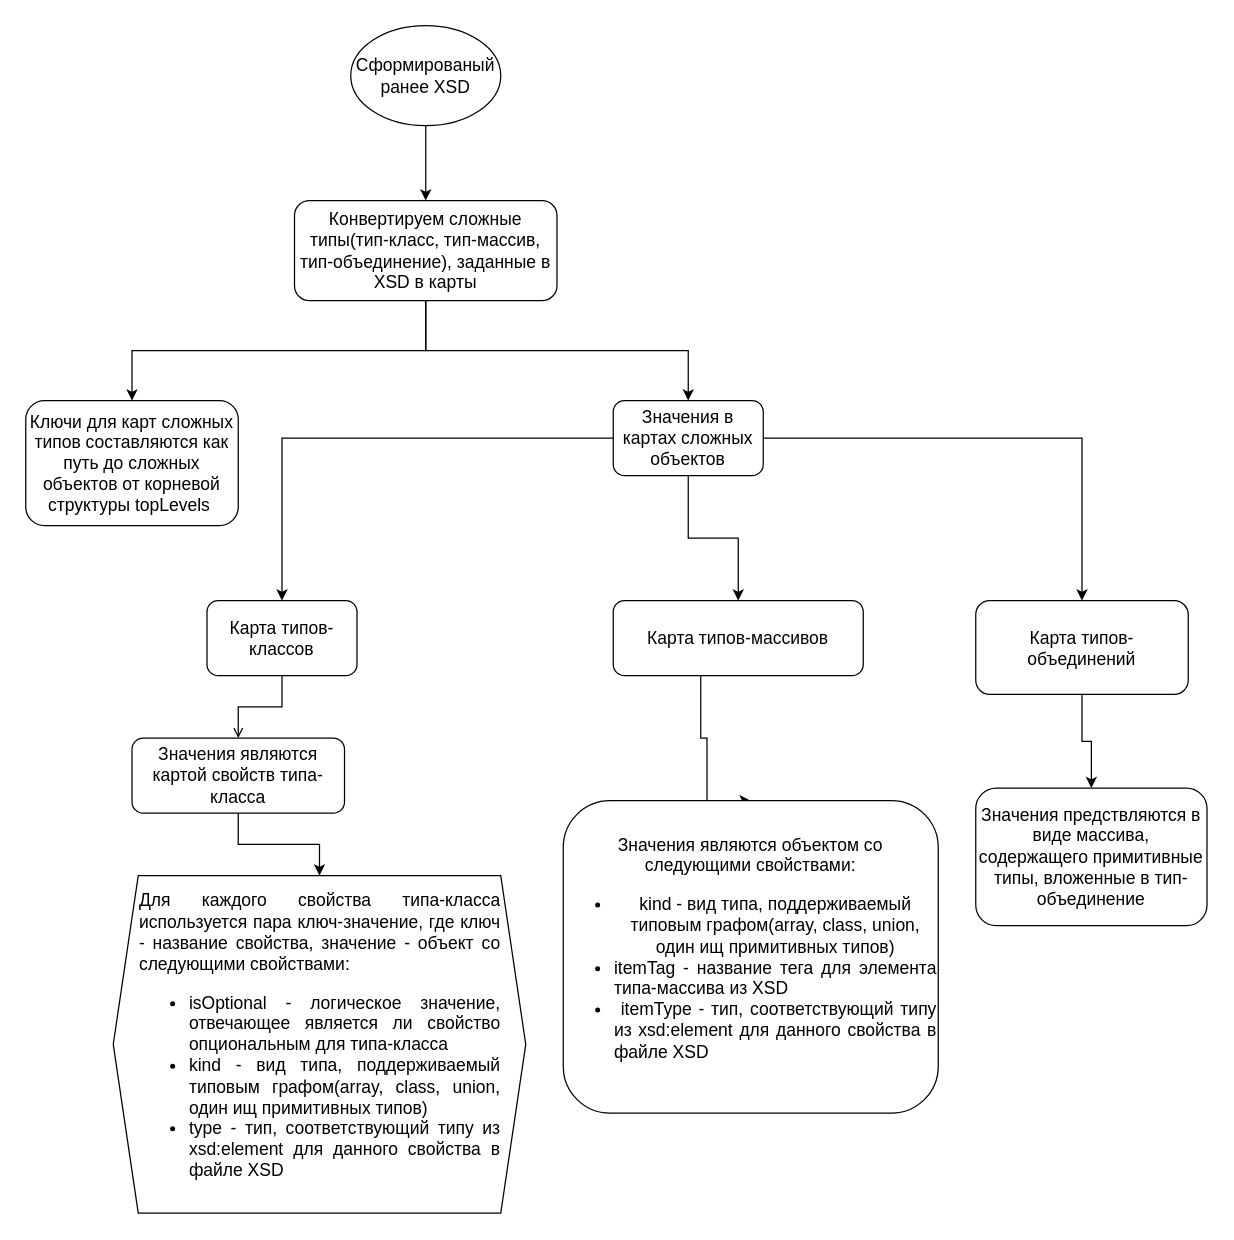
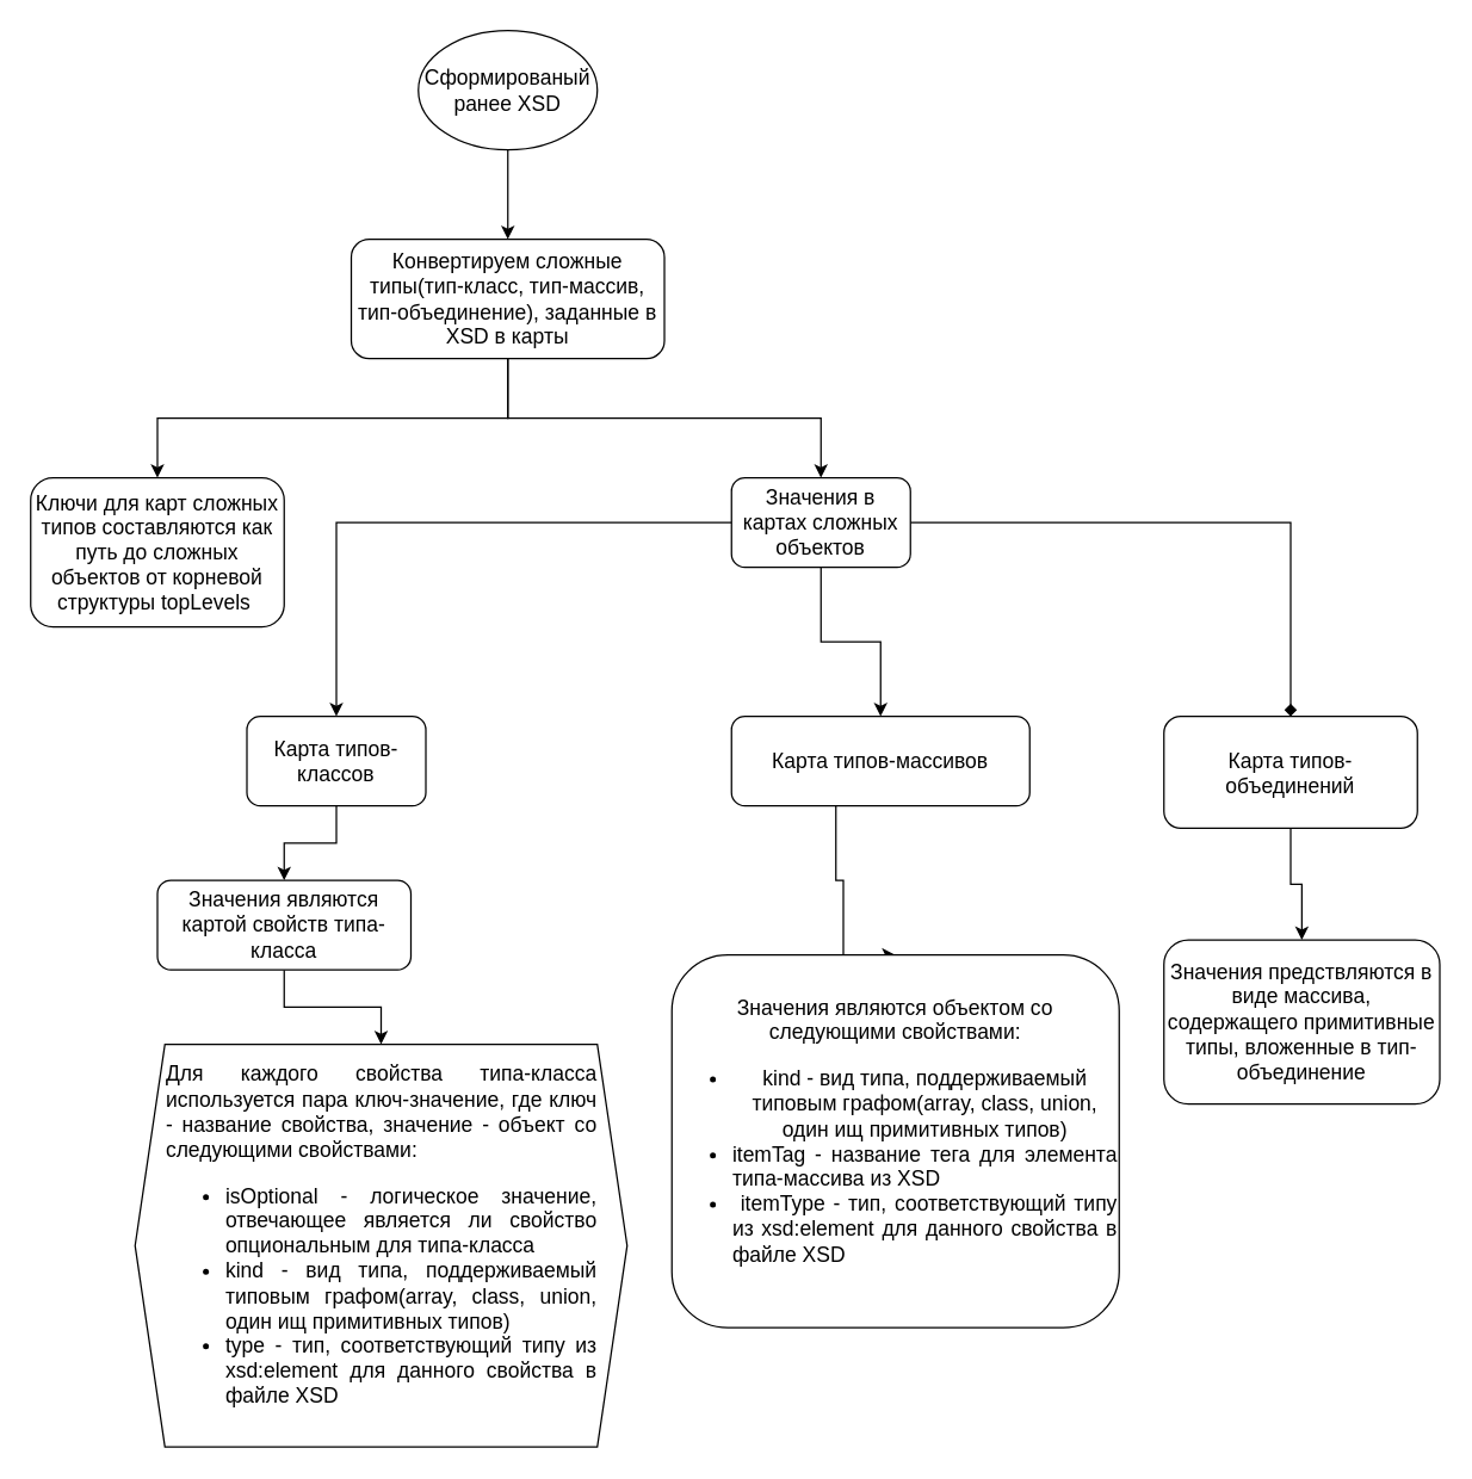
- <mxCell id="10" style="edgeStyle=orthogonalEdgeStyle;rounded=0;orthogonalLoop=1;jettySize=auto;html=1;entryX=0.5;entryY=0;entryDx=0;entryDy=0;fontSize=14;" edge="1" parent="1" source="11" target="17"><mxGeometry relative="1" as="geometry"><mxPoint x="580" y="480" as="targetPoint" /></mxGeometry></mxCell>
+ <mxCell id="10" style="edgeStyle=orthogonalEdgeStyle;rounded=0;orthogonalLoop=1;jettySize=auto;html=1;entryX=0.5;entryY=0;entryDx=0;entryDy=0;fontSize=14;endArrow=diamond;" edge="1" parent="1" source="11" target="17"><mxGeometry relative="1" as="geometry"><mxPoint x="580" y="480" as="targetPoint" /></mxGeometry></mxCell>
- <mxCell id="12" style="edgeStyle=orthogonalEdgeStyle;rounded=0;orthogonalLoop=1;jettySize=auto;html=1;fontSize=14;endArrow=open;" edge="1" parent="1" source="13" target="19"><mxGeometry relative="1" as="geometry" /></mxCell>
+ <mxCell id="12" style="edgeStyle=orthogonalEdgeStyle;rounded=0;orthogonalLoop=1;jettySize=auto;html=1;fontSize=14;" edge="1" parent="1" source="13" target="19"><mxGeometry relative="1" as="geometry" /></mxCell>
